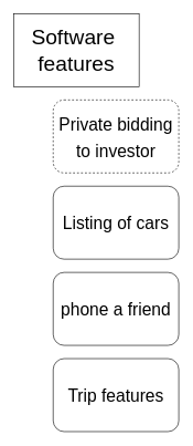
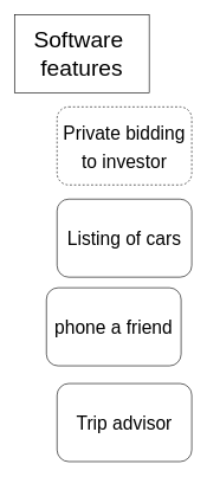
- <mxCell id="5" value="&lt;span style=&quot;font-size: 26px&quot;&gt;phone a friend&lt;/span&gt;" style="rounded=1;whiteSpace=wrap;html=1;fontSize=32;" vertex="1" parent="1"><mxGeometry x="80" y="410" width="190" height="110" as="geometry" /></mxCell>
+ <mxCell id="5" value="&lt;span style=&quot;font-size: 26px&quot;&gt;phone a friend&lt;/span&gt;" style="rounded=1;whiteSpace=wrap;html=1;fontSize=32;" vertex="1" parent="1"><mxGeometry x="65" y="405" width="190" height="110" as="geometry" /></mxCell>
- <mxCell id="6" value="&lt;span style=&quot;font-size: 26px&quot;&gt;Trip features&lt;/span&gt;" style="rounded=1;whiteSpace=wrap;html=1;fontSize=32;" vertex="1" parent="1"><mxGeometry x="80" y="540" width="190" height="110" as="geometry" /></mxCell>
+ <mxCell id="6" value="&lt;span style=&quot;font-size: 26px&quot;&gt;Trip advisor&lt;/span&gt;" style="rounded=1;whiteSpace=wrap;html=1;fontSize=32;" vertex="1" parent="1"><mxGeometry x="80" y="540" width="190" height="110" as="geometry" /></mxCell>
